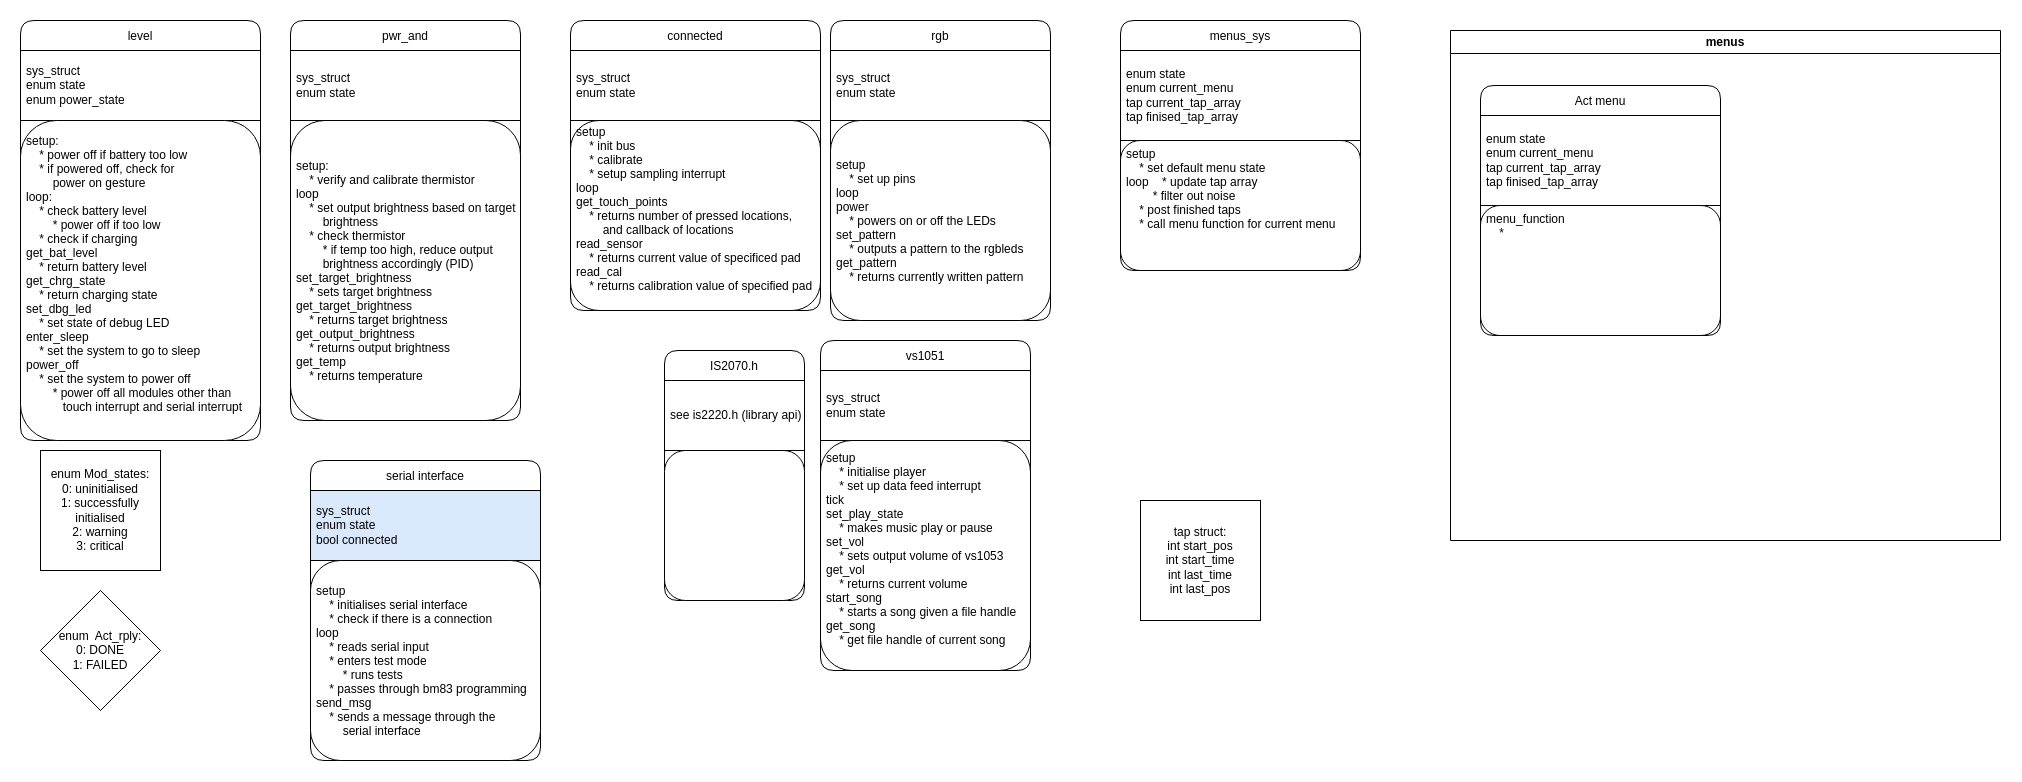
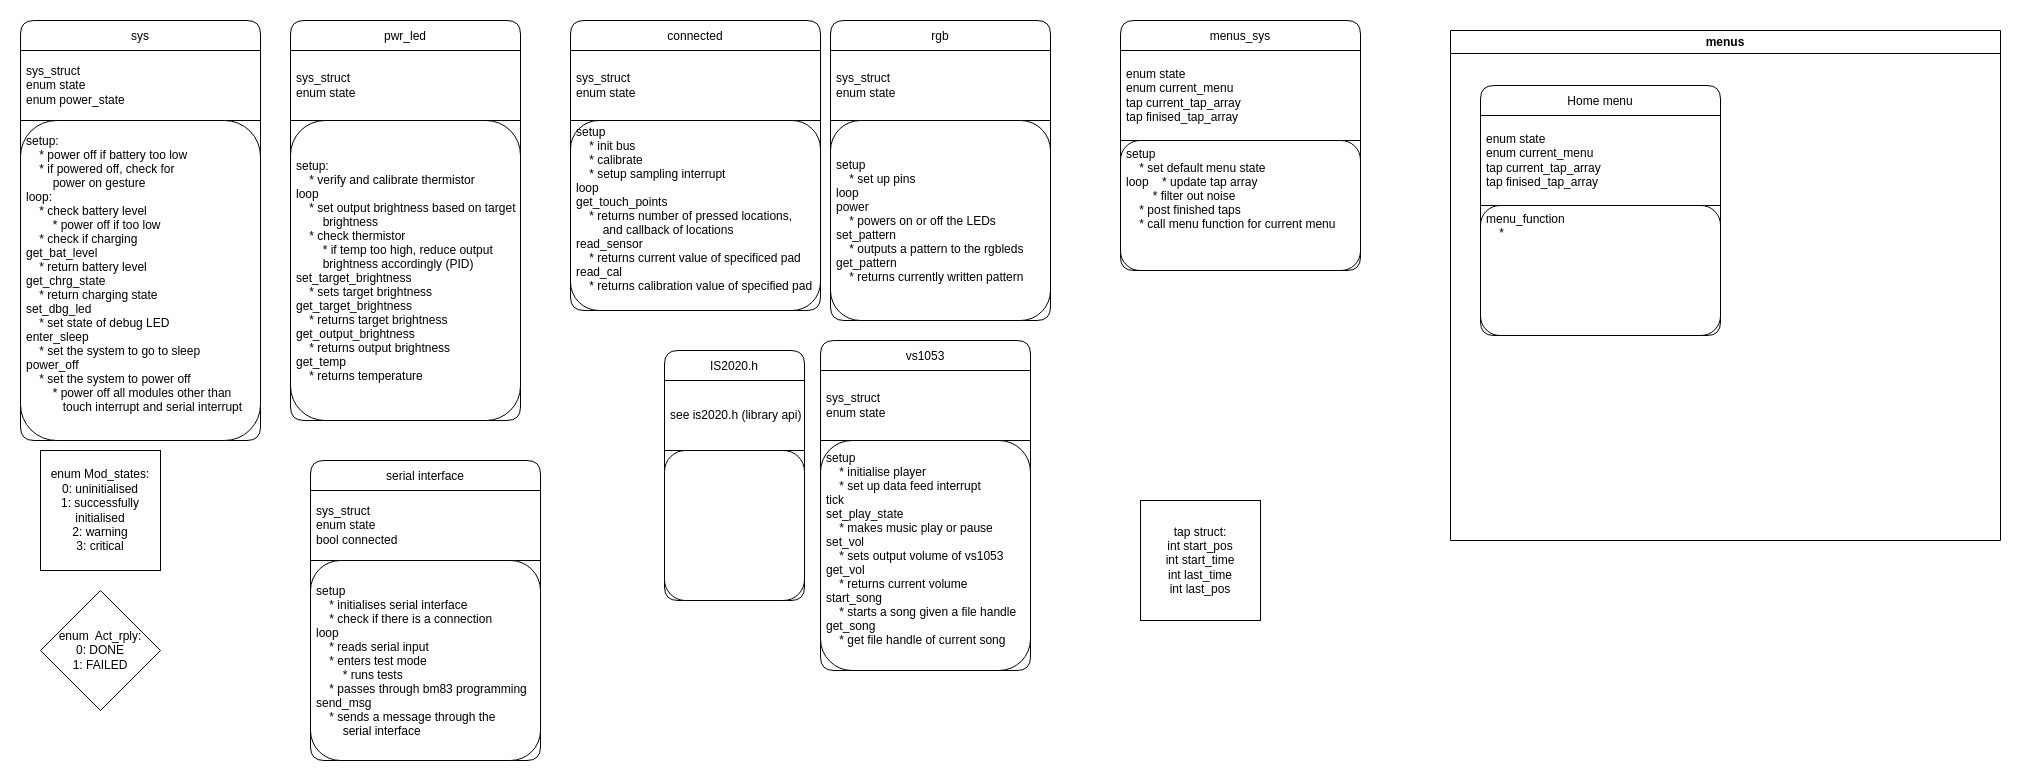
- <mxCell id="6" value="level" style="swimlane;fontStyle=0;childLayout=stackLayout;horizontal=1;startSize=30;horizontalStack=0;resizeParent=1;resizeParentMax=0;resizeLast=0;collapsible=1;marginBottom=0;rounded=1;swimlaneFillColor=default;" parent="1" vertex="1"><mxGeometry x="20" y="20" width="240" height="420" as="geometry"><mxRectangle x="540" y="170" width="50" height="30" as="alternateBounds" /></mxGeometry></mxCell>
+ <mxCell id="6" value="sys" style="swimlane;fontStyle=0;childLayout=stackLayout;horizontal=1;startSize=30;horizontalStack=0;resizeParent=1;resizeParentMax=0;resizeLast=0;collapsible=1;marginBottom=0;rounded=1;swimlaneFillColor=default;" parent="1" vertex="1"><mxGeometry x="20" y="20" width="240" height="420" as="geometry"><mxRectangle x="540" y="170" width="50" height="30" as="alternateBounds" /></mxGeometry></mxCell>
- <mxCell id="9" value="pwr_and" style="swimlane;fontStyle=0;childLayout=stackLayout;horizontal=1;startSize=30;horizontalStack=0;resizeParent=1;resizeParentMax=0;resizeLast=0;collapsible=1;marginBottom=0;rounded=1;swimlaneFillColor=default;" parent="1" vertex="1"><mxGeometry x="290" y="20" width="230" height="400" as="geometry"><mxRectangle x="540" y="170" width="50" height="30" as="alternateBounds" /></mxGeometry></mxCell>
+ <mxCell id="9" value="pwr_led" style="swimlane;fontStyle=0;childLayout=stackLayout;horizontal=1;startSize=30;horizontalStack=0;resizeParent=1;resizeParentMax=0;resizeLast=0;collapsible=1;marginBottom=0;rounded=1;swimlaneFillColor=default;" parent="1" vertex="1"><mxGeometry x="290" y="20" width="230" height="400" as="geometry"><mxRectangle x="540" y="170" width="50" height="30" as="alternateBounds" /></mxGeometry></mxCell>
- <mxCell id="30" value="Act menu" style="swimlane;fontStyle=0;childLayout=stackLayout;horizontal=1;startSize=30;horizontalStack=0;resizeParent=1;resizeParentMax=0;resizeLast=0;collapsible=1;marginBottom=0;rounded=1;swimlaneFillColor=default;" parent="29" vertex="1"><mxGeometry x="30" y="55" width="240" height="250" as="geometry"><mxRectangle x="540" y="170" width="50" height="30" as="alternateBounds" /></mxGeometry></mxCell>
+ <mxCell id="30" value="Home menu" style="swimlane;fontStyle=0;childLayout=stackLayout;horizontal=1;startSize=30;horizontalStack=0;resizeParent=1;resizeParentMax=0;resizeLast=0;collapsible=1;marginBottom=0;rounded=1;swimlaneFillColor=default;" parent="29" vertex="1"><mxGeometry x="30" y="55" width="240" height="250" as="geometry"><mxRectangle x="540" y="170" width="50" height="30" as="alternateBounds" /></mxGeometry></mxCell>
- <mxCell id="12" value="vs1051" style="swimlane;fontStyle=0;childLayout=stackLayout;horizontal=1;startSize=30;horizontalStack=0;resizeParent=1;resizeParentMax=0;resizeLast=0;collapsible=1;marginBottom=0;rounded=1;swimlaneFillColor=default;" parent="1" vertex="1"><mxGeometry x="820" y="340" width="210" height="330" as="geometry"><mxRectangle x="540" y="170" width="50" height="30" as="alternateBounds" /></mxGeometry></mxCell>
+ <mxCell id="12" value="vs1053" style="swimlane;fontStyle=0;childLayout=stackLayout;horizontal=1;startSize=30;horizontalStack=0;resizeParent=1;resizeParentMax=0;resizeLast=0;collapsible=1;marginBottom=0;rounded=1;swimlaneFillColor=default;" parent="1" vertex="1"><mxGeometry x="820" y="340" width="210" height="330" as="geometry"><mxRectangle x="540" y="170" width="50" height="30" as="alternateBounds" /></mxGeometry></mxCell>
- <mxCell id="2" value="IS2070.h" style="swimlane;fontStyle=0;childLayout=stackLayout;horizontal=1;startSize=30;horizontalStack=0;resizeParent=1;resizeParentMax=0;resizeLast=0;collapsible=1;marginBottom=0;rounded=1;swimlaneFillColor=default;" parent="1" vertex="1"><mxGeometry x="664" y="350" width="140" height="250" as="geometry"><mxRectangle x="540" y="170" width="50" height="30" as="alternateBounds" /></mxGeometry></mxCell>
+ <mxCell id="2" value="IS2020.h" style="swimlane;fontStyle=0;childLayout=stackLayout;horizontal=1;startSize=30;horizontalStack=0;resizeParent=1;resizeParentMax=0;resizeLast=0;collapsible=1;marginBottom=0;rounded=1;swimlaneFillColor=default;" parent="1" vertex="1"><mxGeometry x="664" y="350" width="140" height="250" as="geometry"><mxRectangle x="540" y="170" width="50" height="30" as="alternateBounds" /></mxGeometry></mxCell>
- <mxCell id="3" value="see is2220.h (library api)" style="rounded=0;whiteSpace=wrap;html=1;align=left;spacingLeft=4" parent="2" vertex="1"><mxGeometry y="30" width="140" height="70" as="geometry" /></mxCell>
+ <mxCell id="3" value="see is2020.h (library api)" style="rounded=0;whiteSpace=wrap;html=1;align=left;spacingLeft=4" parent="2" vertex="1"><mxGeometry y="30" width="140" height="70" as="geometry" /></mxCell>
- <mxCell id="25" value="sys_struct&lt;br&gt;enum state&lt;br&gt;bool connected" style="rounded=0;whiteSpace=wrap;html=1;align=left;spacingLeft=4;fillColor=#dae8fc;" parent="24" vertex="1"><mxGeometry y="30" width="230" height="70" as="geometry" /></mxCell>
+ <mxCell id="25" value="sys_struct&lt;br&gt;enum state&lt;br&gt;bool connected" style="rounded=0;whiteSpace=wrap;html=1;align=left;spacingLeft=4" parent="24" vertex="1"><mxGeometry y="30" width="230" height="70" as="geometry" /></mxCell>
